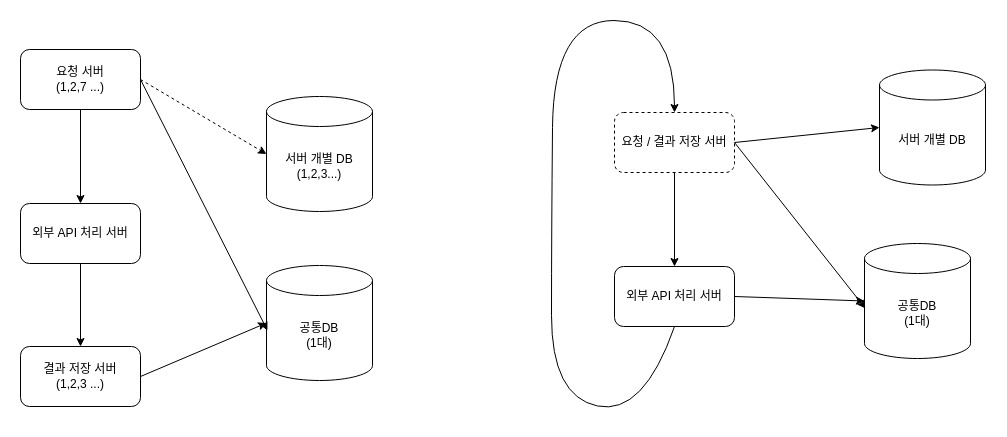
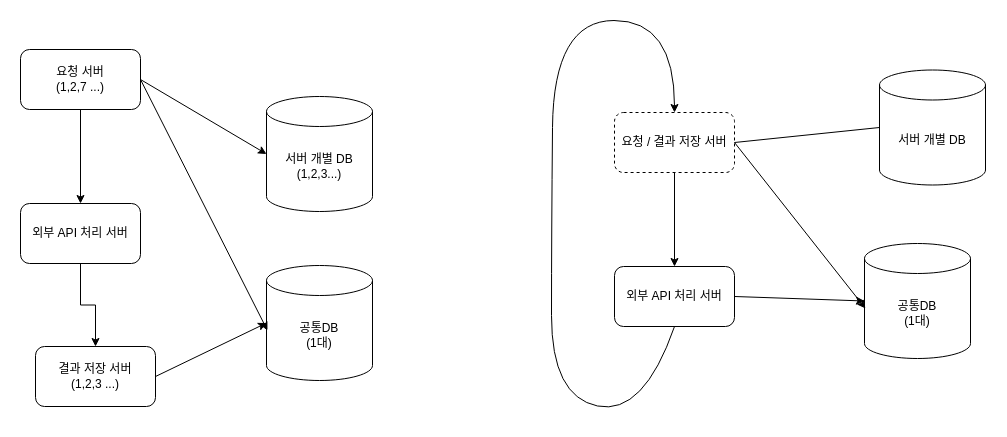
- <mxCell id="11" value="" style="endArrow=classic;html=1;rounded=0;entryX=0;entryY=0.5;entryDx=0;entryDy=0;entryPerimeter=0;exitX=1;exitY=0.5;exitDx=0;exitDy=0;dashed=1;" parent="1" source="7" target="8" edge="1"><mxGeometry width="50" height="50" relative="1" as="geometry"><mxPoint x="206" y="76" as="sourcePoint" /><mxPoint x="271" y="199" as="targetPoint" /></mxGeometry></mxCell>
+ <mxCell id="11" value="" style="endArrow=classic;html=1;rounded=0;entryX=0;entryY=0.5;entryDx=0;entryDy=0;entryPerimeter=0;exitX=1;exitY=0.5;exitDx=0;exitDy=0;" parent="1" source="7" target="8" edge="1"><mxGeometry width="50" height="50" relative="1" as="geometry"><mxPoint x="206" y="76" as="sourcePoint" /><mxPoint x="271" y="199" as="targetPoint" /></mxGeometry></mxCell>
- <mxCell id="19" value="" style="endArrow=classic;html=1;rounded=0;entryX=0;entryY=0.5;entryDx=0;entryDy=0;entryPerimeter=0;exitX=1;exitY=0.5;exitDx=0;exitDy=0;" parent="1" source="15" target="16" edge="1"><mxGeometry width="50" height="50" relative="1" as="geometry"><mxPoint x="800" y="139" as="sourcePoint" /><mxPoint x="865" y="262" as="targetPoint" /></mxGeometry></mxCell>
+ <mxCell id="19" value="" style="endArrow=none;html=1;rounded=0;entryX=0;entryY=0.5;entryDx=0;entryDy=0;entryPerimeter=0;exitX=1;exitY=0.5;exitDx=0;exitDy=0;" parent="1" source="15" target="16" edge="1"><mxGeometry width="50" height="50" relative="1" as="geometry"><mxPoint x="800" y="139" as="sourcePoint" /><mxPoint x="865" y="262" as="targetPoint" /></mxGeometry></mxCell>
- <mxCell id="3" value="결과 저장 서버&lt;br&gt;(1,2,3 ...)" style="rounded=1;whiteSpace=wrap;html=1;" parent="1" vertex="1"><mxGeometry x="20" y="346" width="120" height="60" as="geometry" /></mxCell>
+ <mxCell id="3" value="결과 저장 서버&lt;br&gt;(1,2,3 ...)" style="rounded=1;whiteSpace=wrap;html=1;" parent="1" vertex="1"><mxGeometry x="35" y="346" width="120" height="60" as="geometry" /></mxCell>
